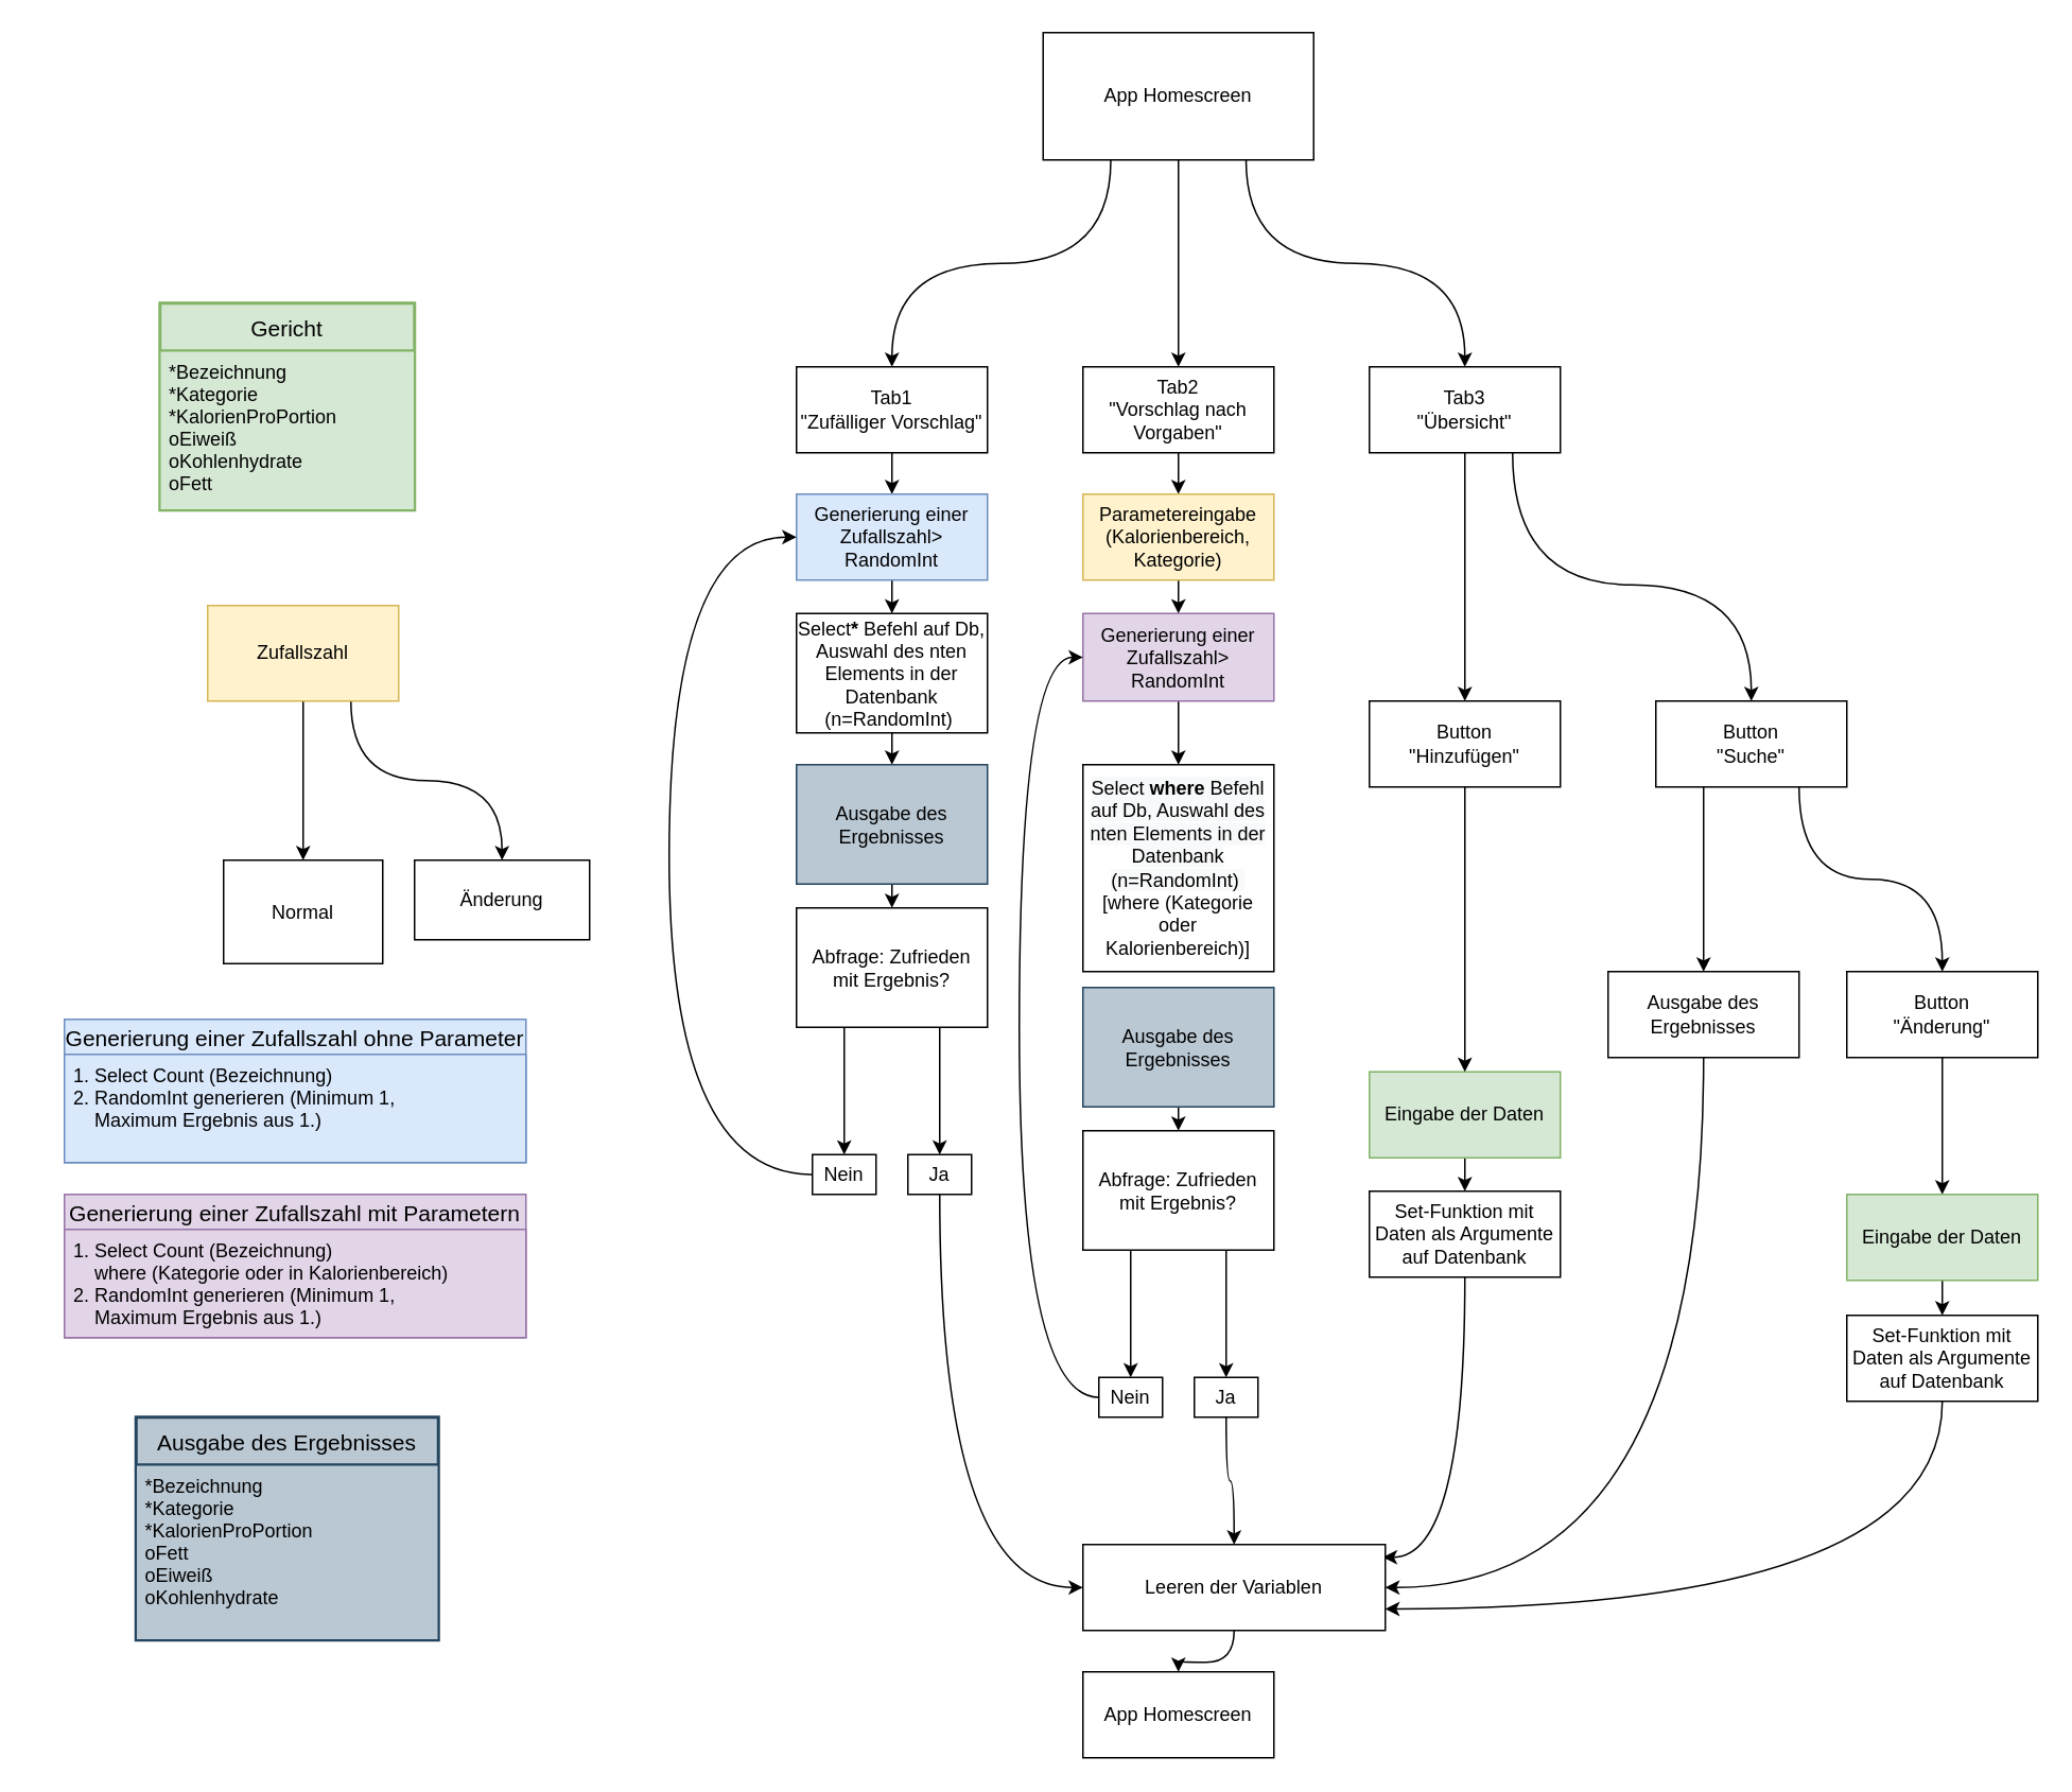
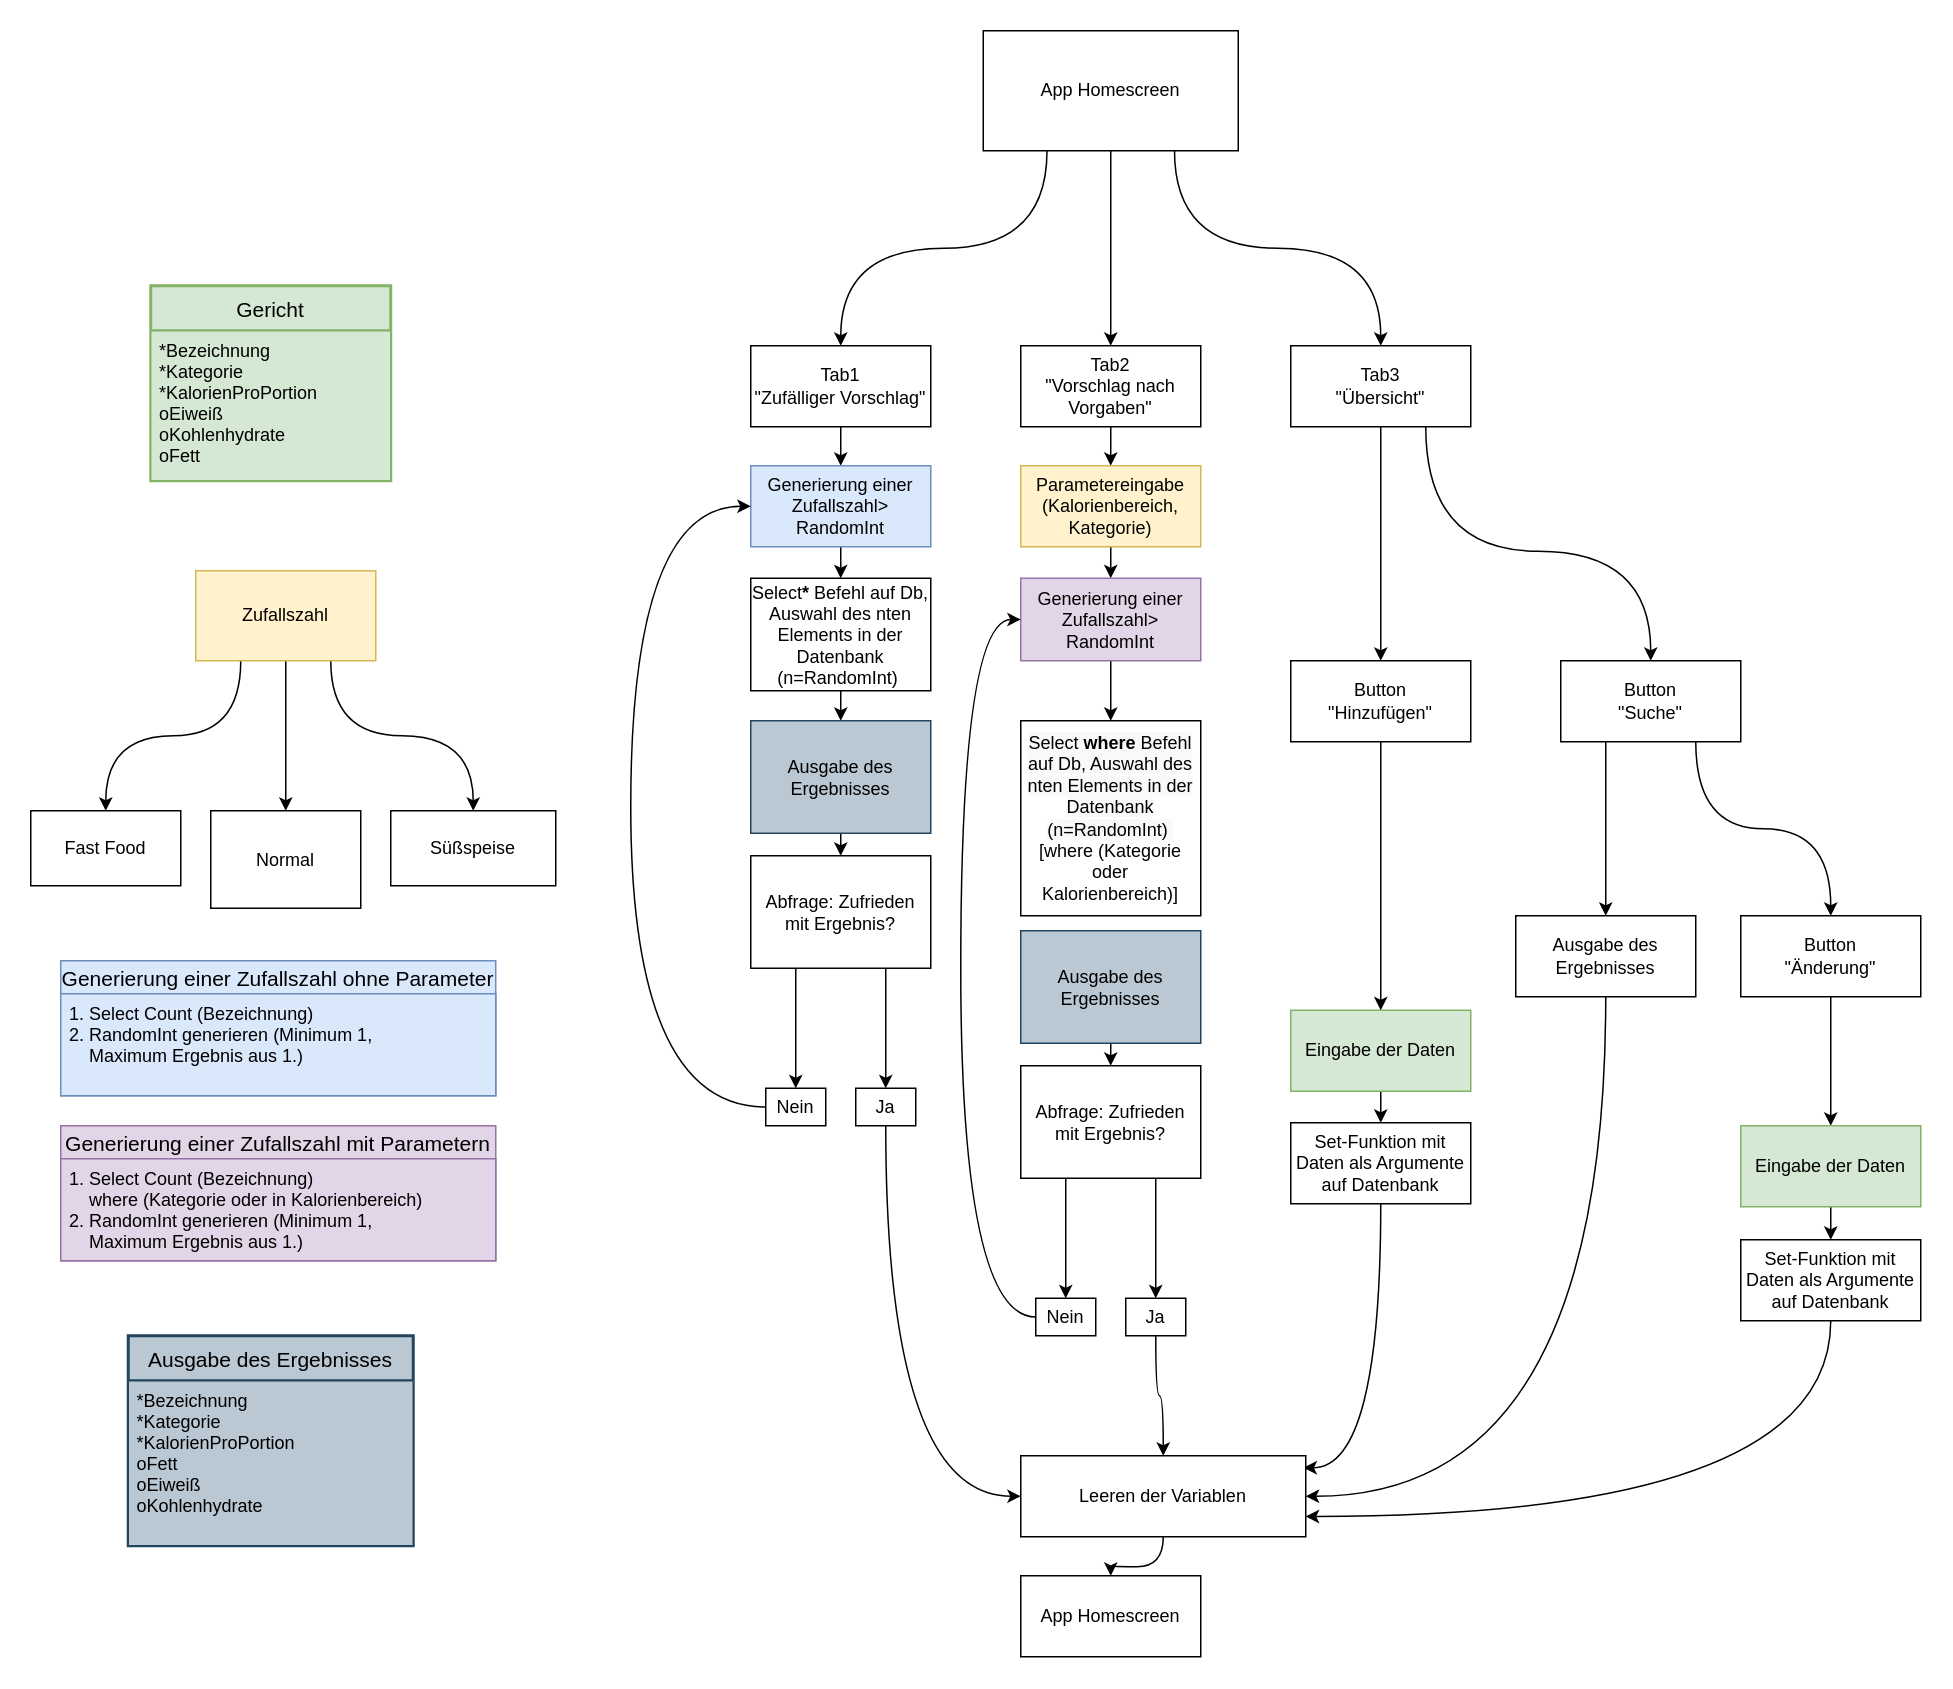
+ <mxCell id="56" value="" style="edgeStyle=orthogonalEdgeStyle;curved=1;orthogonalLoop=1;jettySize=auto;html=1;exitX=0.25;exitY=1;exitDx=0;exitDy=0;" parent="1" source="59" target="62" edge="1"><mxGeometry relative="1" as="geometry" /></mxCell>
+ <mxCell id="62" value="Fast Food" style="rounded=0;whiteSpace=wrap;html=1;" parent="1" vertex="1"><mxGeometry x="20" y="540" width="100" height="50" as="geometry" /></mxCell>
- <mxCell id="61" value="Änderung" style="rounded=0;whiteSpace=wrap;html=1;" parent="1" vertex="1"><mxGeometry x="260" y="540" width="110" height="50" as="geometry" /></mxCell>
+ <mxCell id="61" value="Süßspeise" style="rounded=0;whiteSpace=wrap;html=1;" parent="1" vertex="1"><mxGeometry x="260" y="540" width="110" height="50" as="geometry" /></mxCell>
